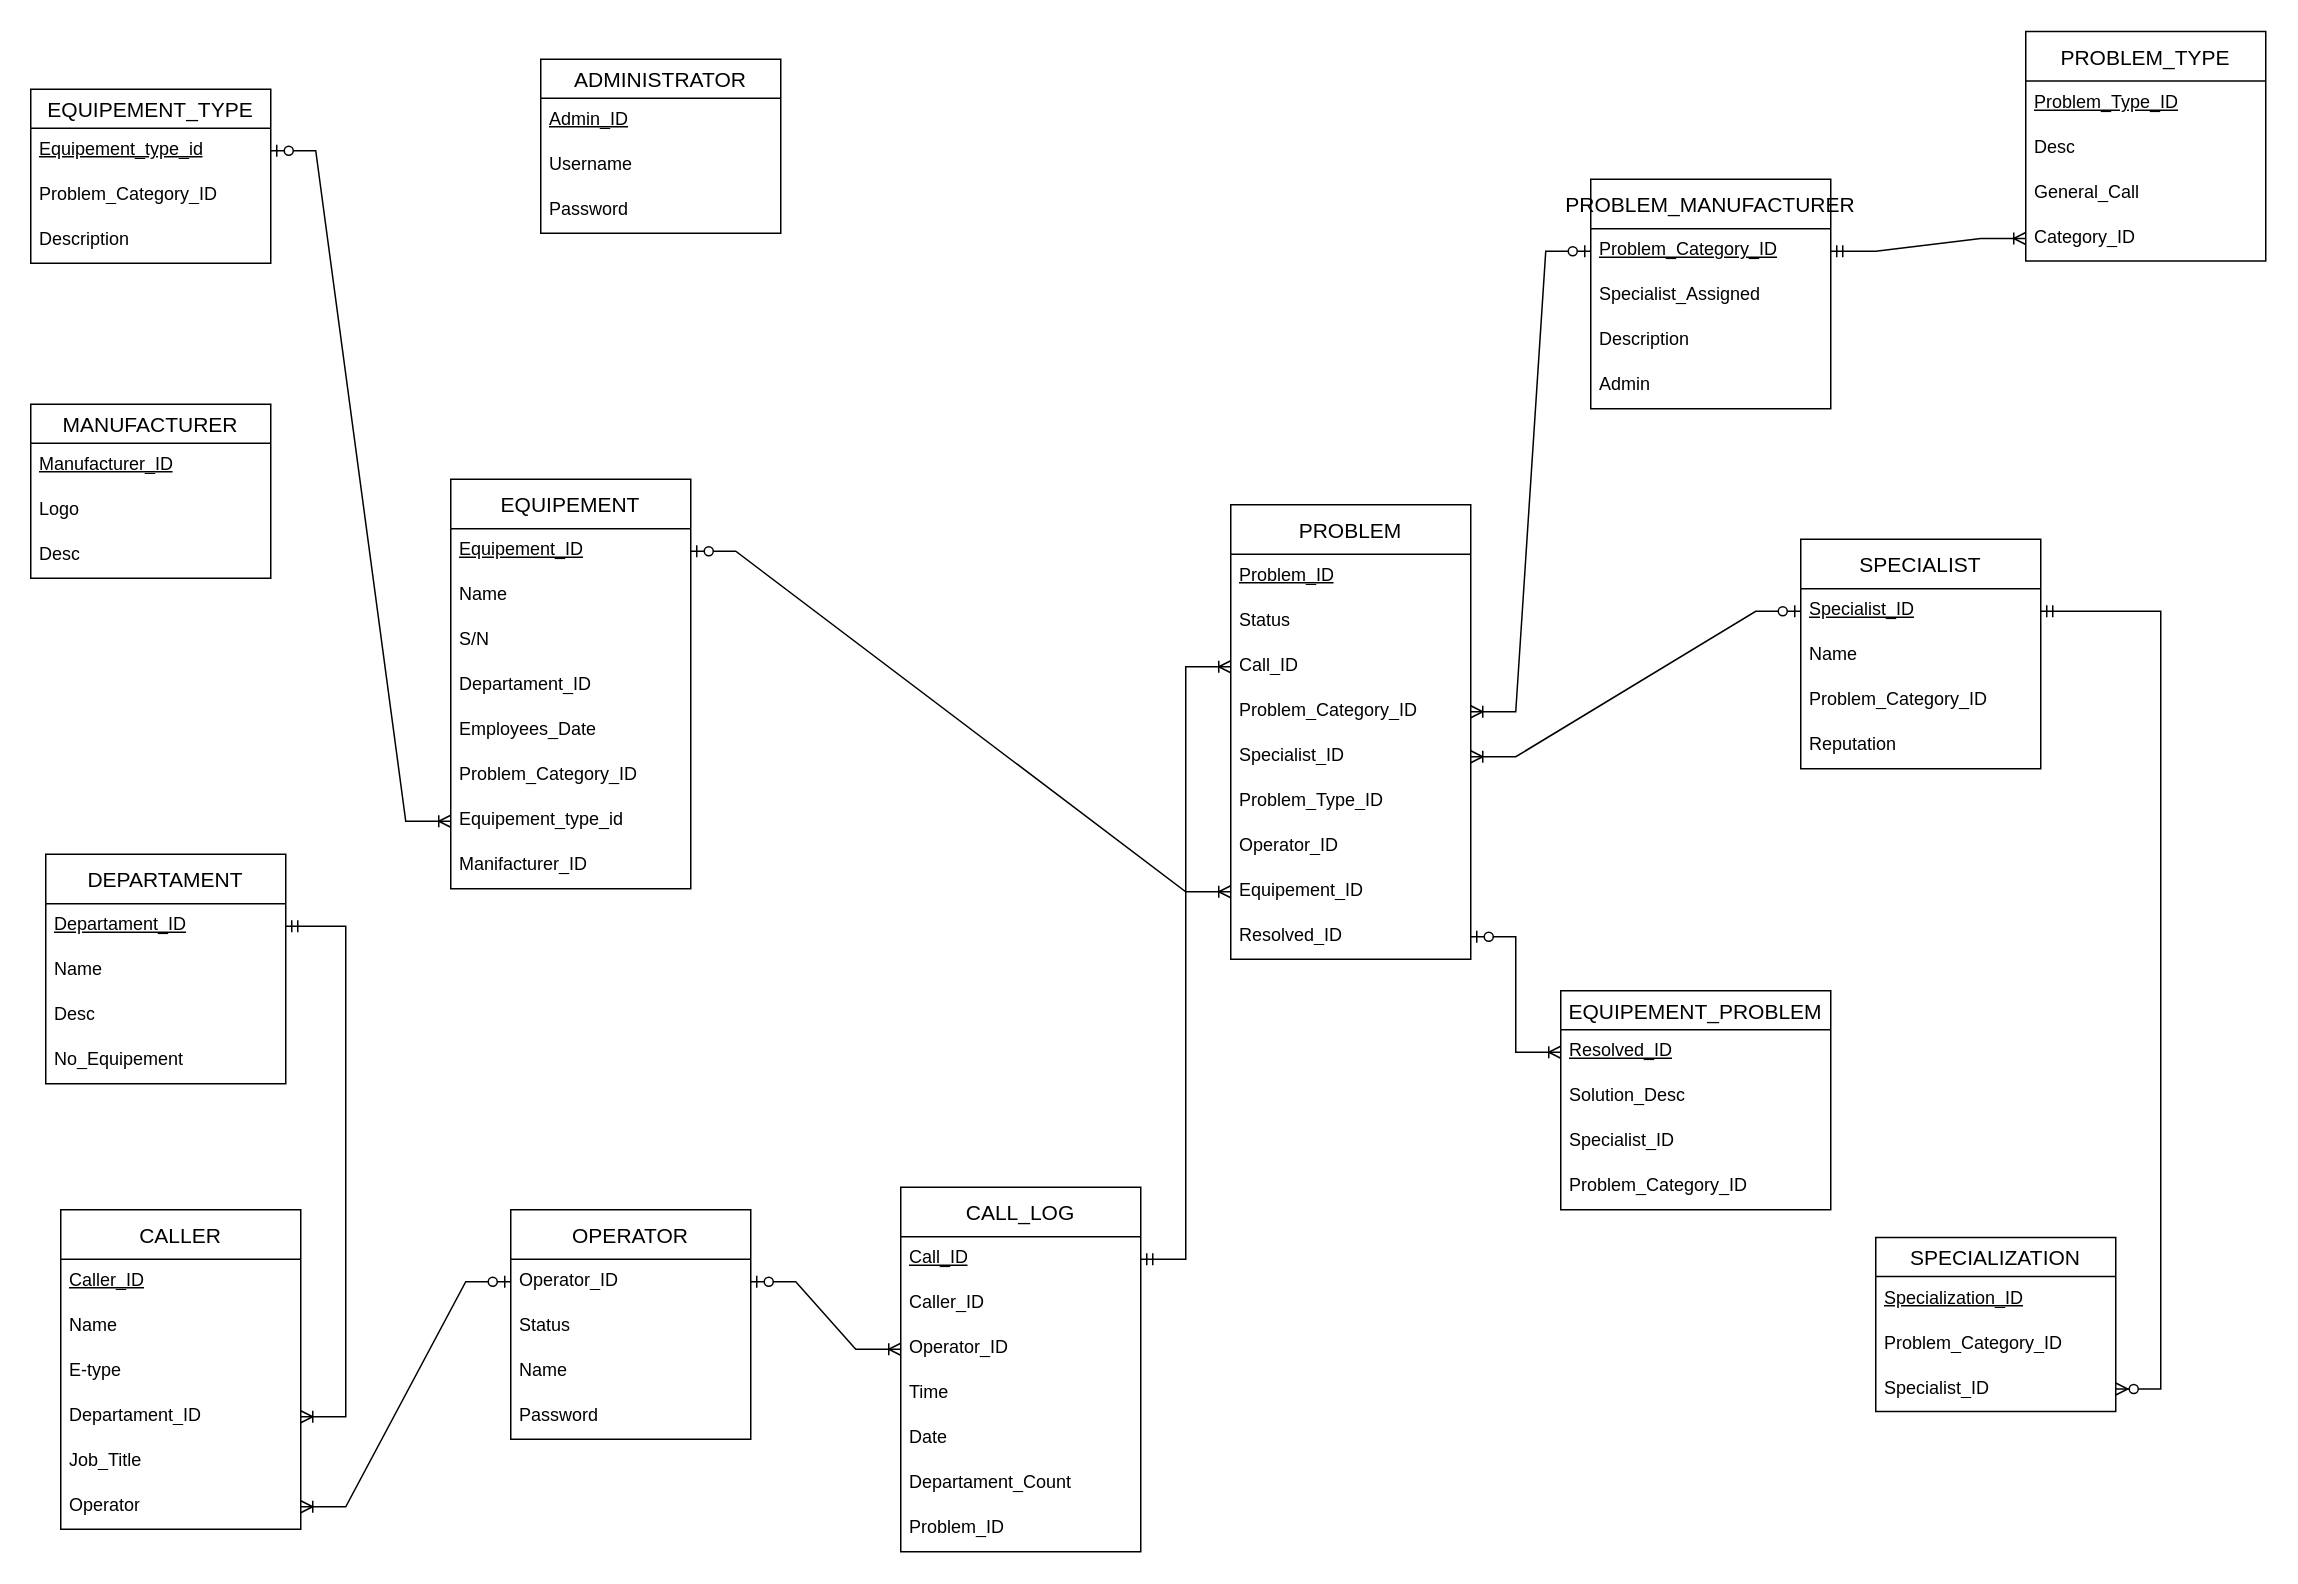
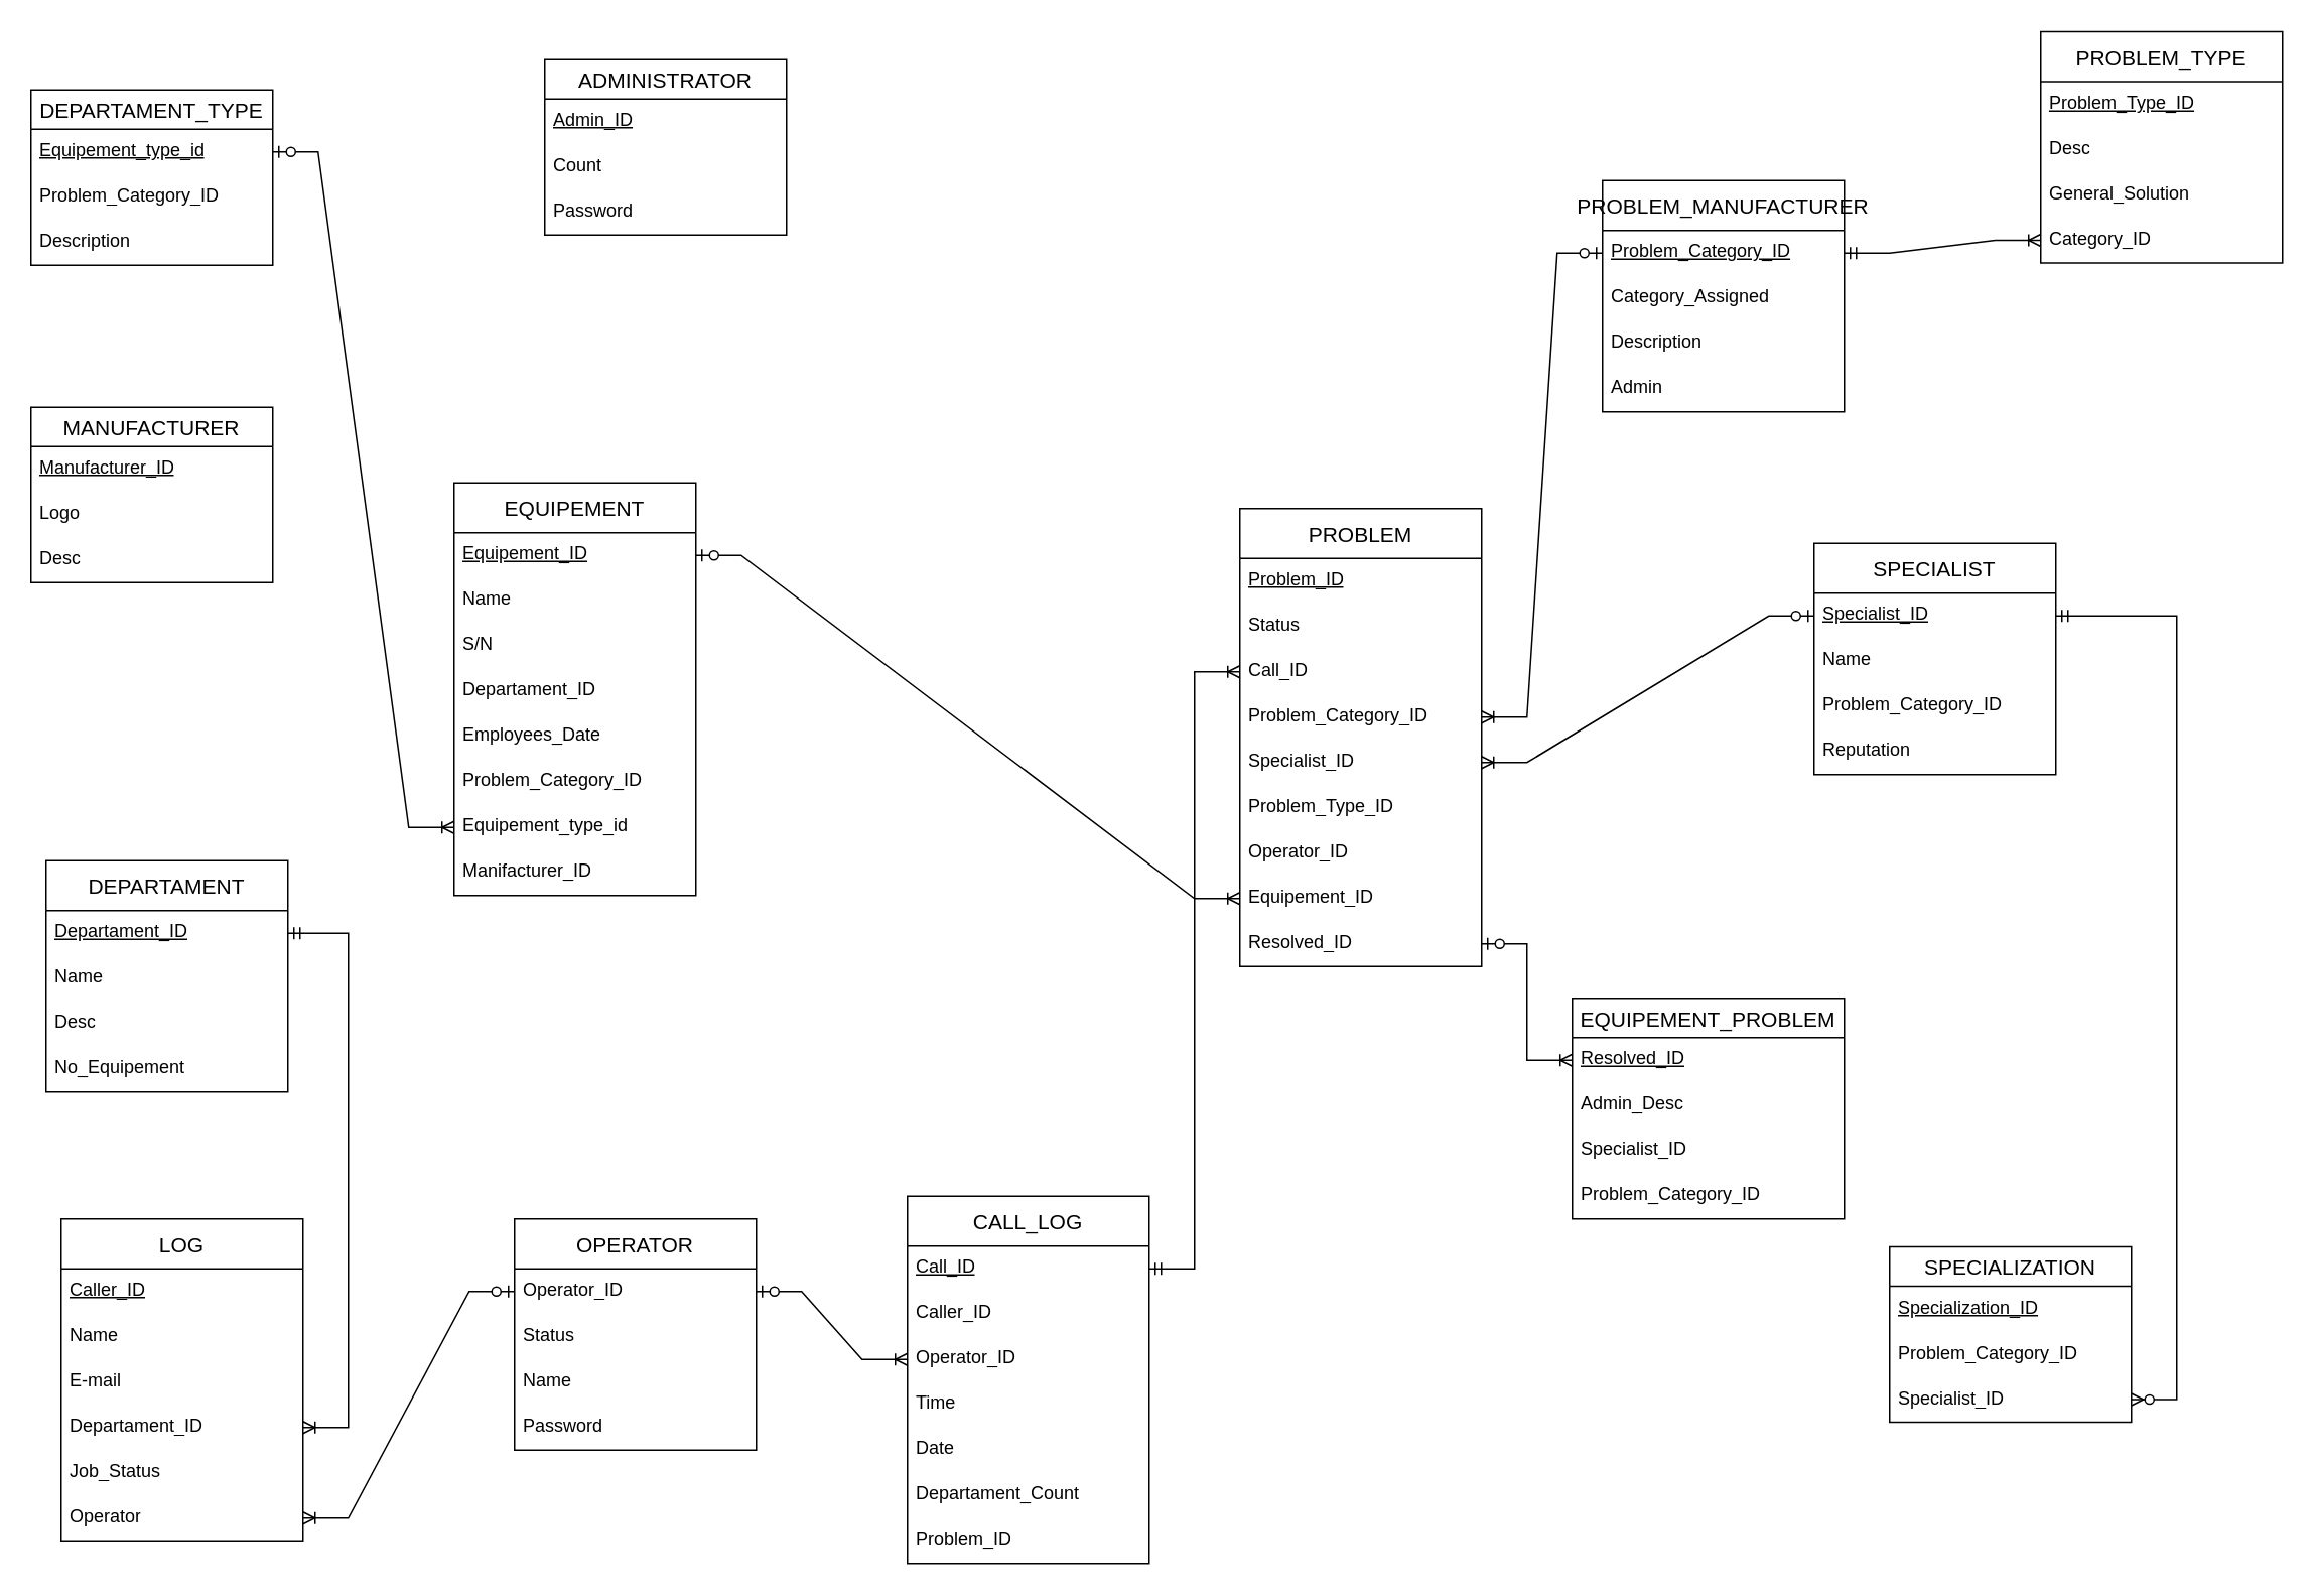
- <mxCell id="2" value="EQUIPEMENT_TYPE" style="swimlane;fontStyle=0;childLayout=stackLayout;horizontal=1;startSize=26;horizontalStack=0;resizeParent=1;resizeParentMax=0;resizeLast=0;collapsible=1;marginBottom=0;align=center;fontSize=14;" parent="1" vertex="1"><mxGeometry x="20" y="59" width="160" height="116" as="geometry" /></mxCell>
+ <mxCell id="2" value="DEPARTAMENT_TYPE" style="swimlane;fontStyle=0;childLayout=stackLayout;horizontal=1;startSize=26;horizontalStack=0;resizeParent=1;resizeParentMax=0;resizeLast=0;collapsible=1;marginBottom=0;align=center;fontSize=14;" parent="1" vertex="1"><mxGeometry x="20" y="59" width="160" height="116" as="geometry" /></mxCell>
- <mxCell id="8" value="Username" style="text;strokeColor=none;fillColor=none;spacingLeft=4;spacingRight=4;overflow=hidden;rotatable=0;points=[[0,0.5],[1,0.5]];portConstraint=eastwest;fontSize=12;whiteSpace=wrap;html=1;" parent="6" vertex="1"><mxGeometry y="56" width="160" height="30" as="geometry" /></mxCell>
+ <mxCell id="8" value="Count" style="text;strokeColor=none;fillColor=none;spacingLeft=4;spacingRight=4;overflow=hidden;rotatable=0;points=[[0,0.5],[1,0.5]];portConstraint=eastwest;fontSize=12;whiteSpace=wrap;html=1;" parent="6" vertex="1"><mxGeometry y="56" width="160" height="30" as="geometry" /></mxCell>
- <mxCell id="80" value="General_Call" style="text;strokeColor=none;fillColor=none;spacingLeft=4;spacingRight=4;overflow=hidden;rotatable=0;points=[[0,0.5],[1,0.5]];portConstraint=eastwest;fontSize=12;whiteSpace=wrap;html=1;" parent="77" vertex="1"><mxGeometry y="93" width="160" height="30" as="geometry" /></mxCell>
+ <mxCell id="80" value="General_Solution" style="text;strokeColor=none;fillColor=none;spacingLeft=4;spacingRight=4;overflow=hidden;rotatable=0;points=[[0,0.5],[1,0.5]];portConstraint=eastwest;fontSize=12;whiteSpace=wrap;html=1;" parent="77" vertex="1"><mxGeometry y="93" width="160" height="30" as="geometry" /></mxCell>
- <mxCell id="69" value="Specialist_Assigned" style="text;strokeColor=none;fillColor=none;spacingLeft=4;spacingRight=4;overflow=hidden;rotatable=0;points=[[0,0.5],[1,0.5]];portConstraint=eastwest;fontSize=12;whiteSpace=wrap;html=1;" parent="67" vertex="1"><mxGeometry y="63" width="160" height="30" as="geometry" /></mxCell>
+ <mxCell id="69" value="Category_Assigned" style="text;strokeColor=none;fillColor=none;spacingLeft=4;spacingRight=4;overflow=hidden;rotatable=0;points=[[0,0.5],[1,0.5]];portConstraint=eastwest;fontSize=12;whiteSpace=wrap;html=1;" parent="67" vertex="1"><mxGeometry y="63" width="160" height="30" as="geometry" /></mxCell>
- <mxCell id="30" value="Solution_Desc" style="text;strokeColor=none;fillColor=none;spacingLeft=4;spacingRight=4;overflow=hidden;rotatable=0;points=[[0,0.5],[1,0.5]];portConstraint=eastwest;fontSize=12;whiteSpace=wrap;html=1;" parent="28" vertex="1"><mxGeometry y="56" width="180" height="30" as="geometry" /></mxCell>
+ <mxCell id="30" value="Admin_Desc" style="text;strokeColor=none;fillColor=none;spacingLeft=4;spacingRight=4;overflow=hidden;rotatable=0;points=[[0,0.5],[1,0.5]];portConstraint=eastwest;fontSize=12;whiteSpace=wrap;html=1;" parent="28" vertex="1"><mxGeometry y="56" width="180" height="30" as="geometry" /></mxCell>
- <mxCell id="47" value="CALLER" style="swimlane;fontStyle=0;childLayout=stackLayout;horizontal=1;startSize=33;horizontalStack=0;resizeParent=1;resizeParentMax=0;resizeLast=0;collapsible=1;marginBottom=0;align=center;fontSize=14;" parent="1" vertex="1"><mxGeometry x="40" y="806" width="160" height="213" as="geometry" /></mxCell>
+ <mxCell id="47" value="LOG" style="swimlane;fontStyle=0;childLayout=stackLayout;horizontal=1;startSize=33;horizontalStack=0;resizeParent=1;resizeParentMax=0;resizeLast=0;collapsible=1;marginBottom=0;align=center;fontSize=14;" parent="1" vertex="1"><mxGeometry x="40" y="806" width="160" height="213" as="geometry" /></mxCell>
- <mxCell id="50" value="E-type" style="text;strokeColor=none;fillColor=none;spacingLeft=4;spacingRight=4;overflow=hidden;rotatable=0;points=[[0,0.5],[1,0.5]];portConstraint=eastwest;fontSize=12;whiteSpace=wrap;html=1;" parent="47" vertex="1"><mxGeometry y="93" width="160" height="30" as="geometry" /></mxCell>
+ <mxCell id="50" value="E-mail" style="text;strokeColor=none;fillColor=none;spacingLeft=4;spacingRight=4;overflow=hidden;rotatable=0;points=[[0,0.5],[1,0.5]];portConstraint=eastwest;fontSize=12;whiteSpace=wrap;html=1;" parent="47" vertex="1"><mxGeometry y="93" width="160" height="30" as="geometry" /></mxCell>
- <mxCell id="52" value="Job_Title" style="text;strokeColor=none;fillColor=none;spacingLeft=4;spacingRight=4;overflow=hidden;rotatable=0;points=[[0,0.5],[1,0.5]];portConstraint=eastwest;fontSize=12;whiteSpace=wrap;html=1;" parent="47" vertex="1"><mxGeometry y="153" width="160" height="30" as="geometry" /></mxCell>
+ <mxCell id="52" value="Job_Status" style="text;strokeColor=none;fillColor=none;spacingLeft=4;spacingRight=4;overflow=hidden;rotatable=0;points=[[0,0.5],[1,0.5]];portConstraint=eastwest;fontSize=12;whiteSpace=wrap;html=1;" parent="47" vertex="1"><mxGeometry y="153" width="160" height="30" as="geometry" /></mxCell>
